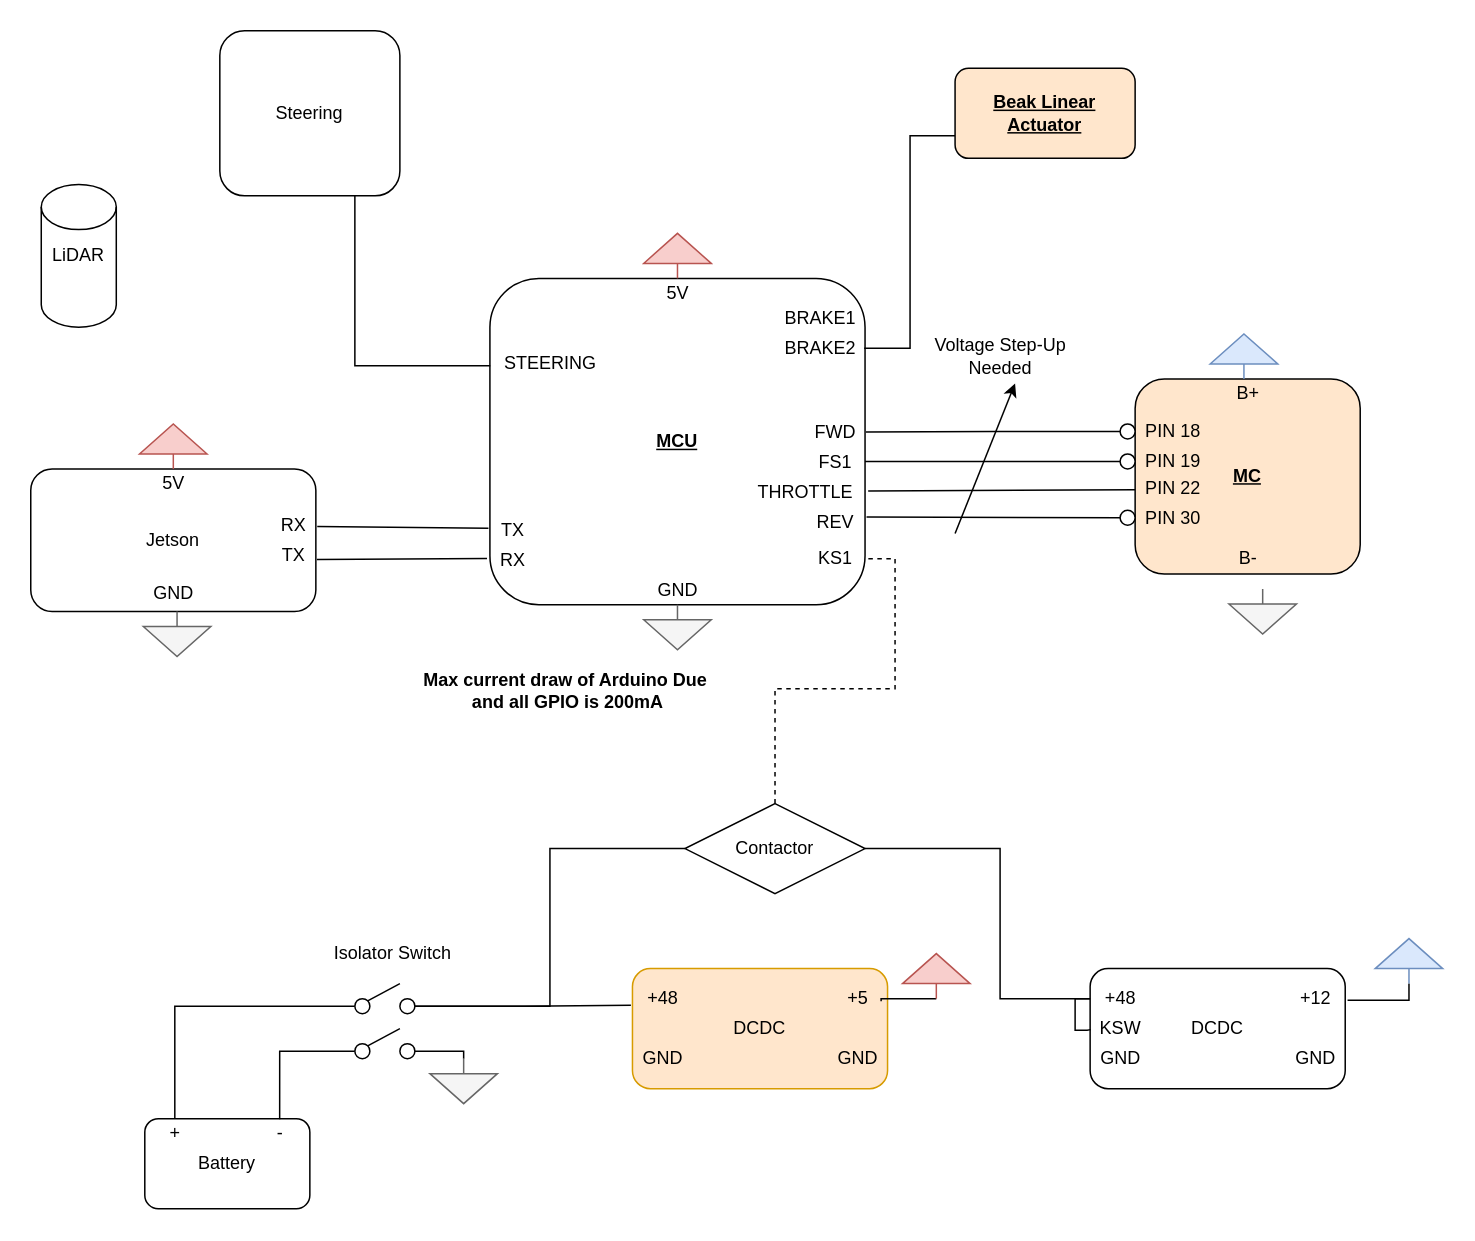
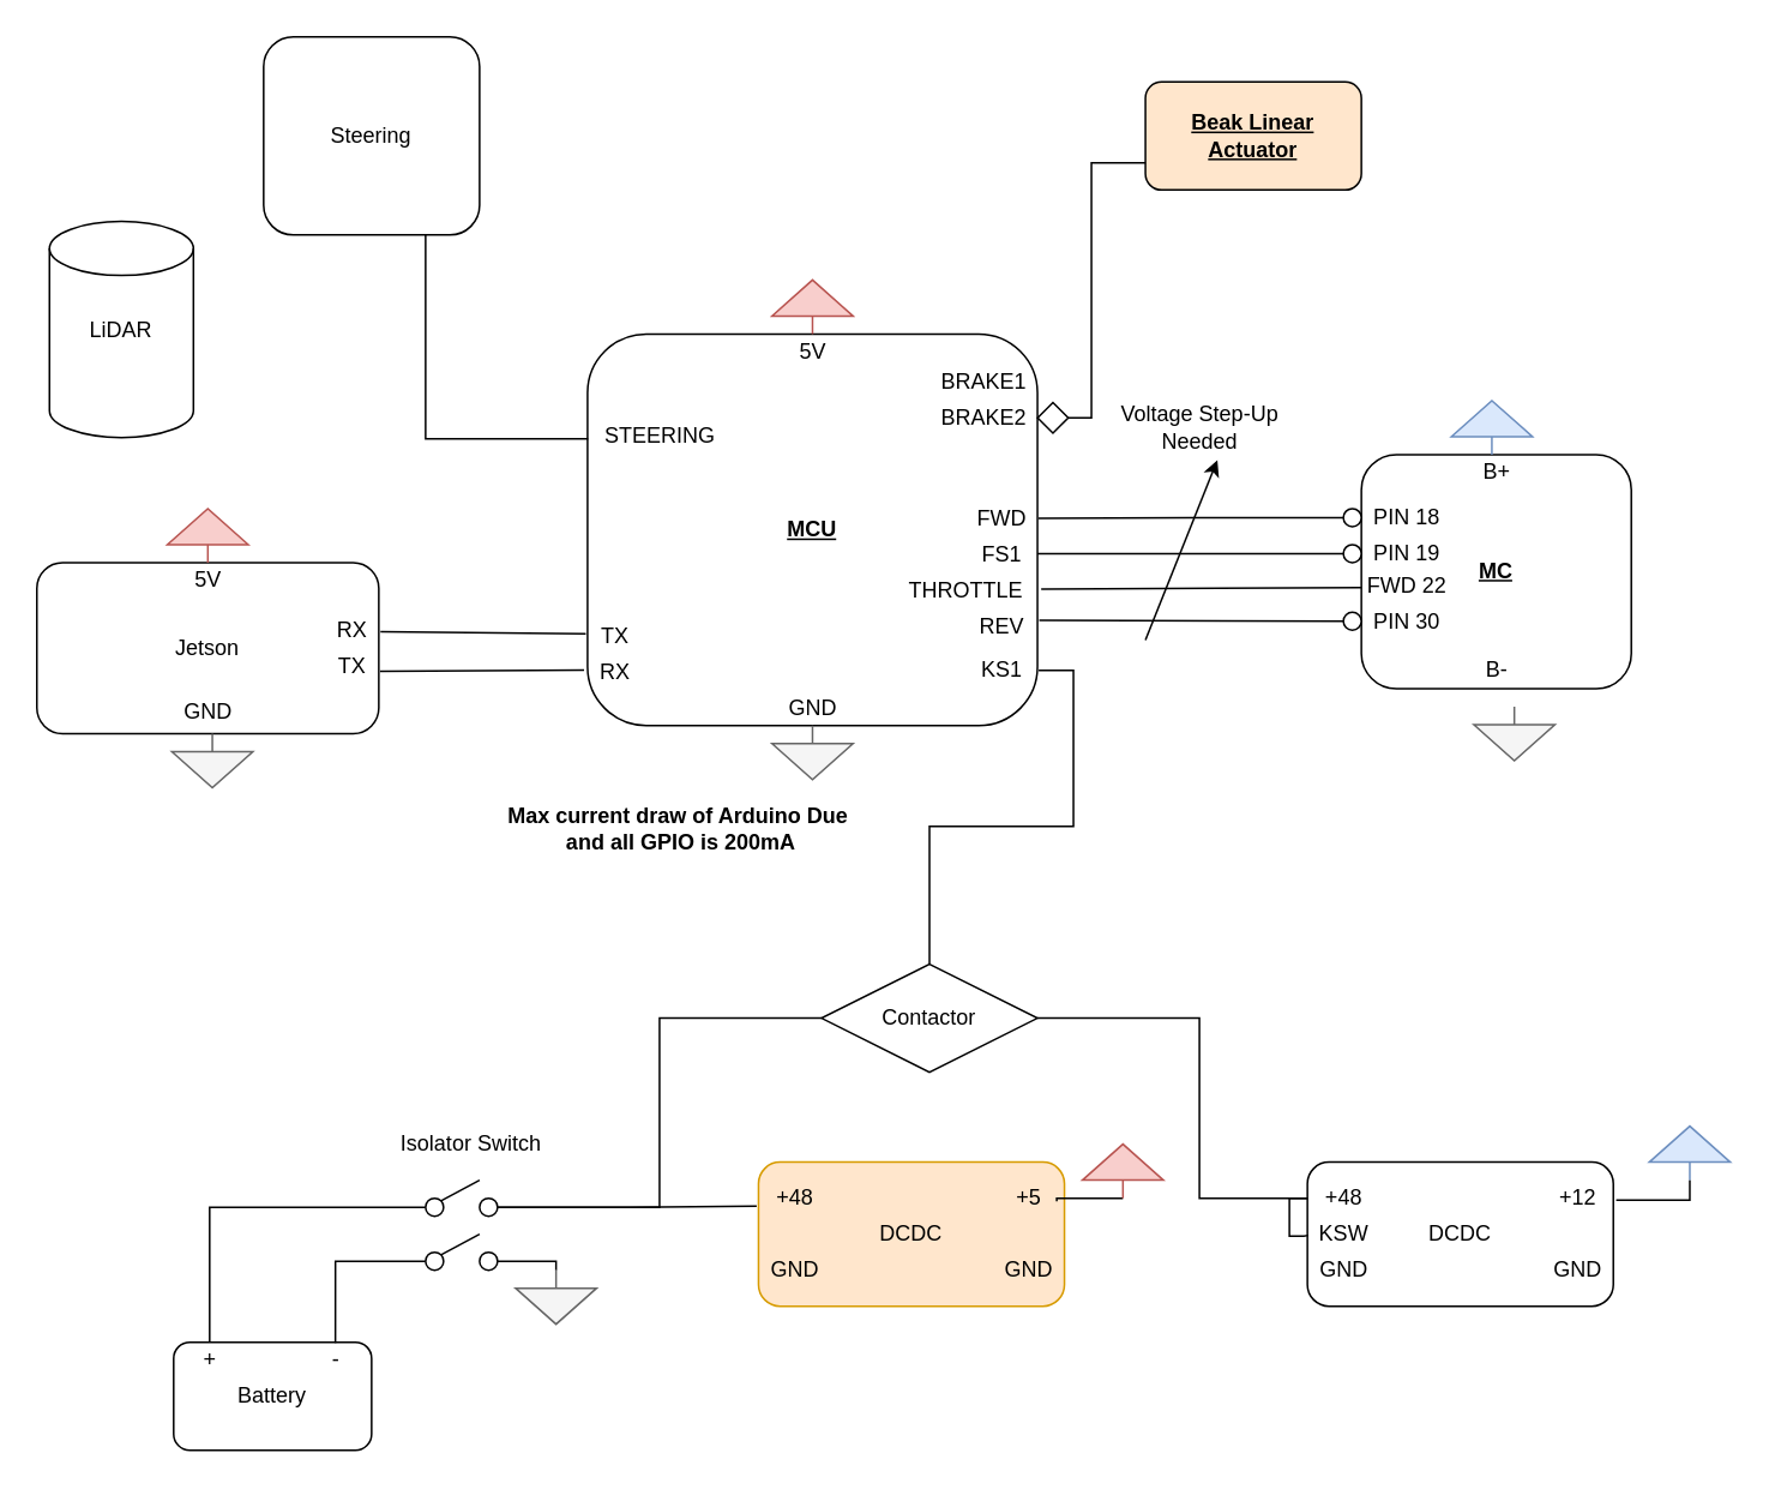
- <mxCell id="45" value="LiDAR" style="shape=cylinder2;whiteSpace=wrap;html=1;boundedLbl=1;backgroundOutline=1;size=15;" parent="1" vertex="1"><mxGeometry x="27" y="122.5" width="50" height="95" as="geometry" /></mxCell>
+ <mxCell id="45" value="LiDAR" style="shape=cylinder2;whiteSpace=wrap;html=1;boundedLbl=1;backgroundOutline=1;size=15;" parent="1" vertex="1"><mxGeometry x="27" y="122.5" width="80" height="120" as="geometry" /></mxCell>
- <mxCell id="80" style="edgeStyle=orthogonalEdgeStyle;rounded=0;orthogonalLoop=1;jettySize=auto;html=1;exitX=0;exitY=0.75;exitDx=0;exitDy=0;entryX=0.99;entryY=0.48;entryDx=0;entryDy=0;entryPerimeter=0;endArrow=none;endFill=0;endSize=16;" parent="1" source="81" target="39" edge="1"><mxGeometry relative="1" as="geometry"><Array as="points"><mxPoint x="606" y="90" /><mxPoint x="606" y="232" /></Array></mxGeometry></mxCell>
+ <mxCell id="80" style="edgeStyle=orthogonalEdgeStyle;rounded=0;orthogonalLoop=1;jettySize=auto;html=1;exitX=0;exitY=0.75;exitDx=0;exitDy=0;entryX=0.99;entryY=0.48;entryDx=0;entryDy=0;entryPerimeter=0;endArrow=diamond;endFill=0;endSize=16;" parent="1" source="81" target="39" edge="1"><mxGeometry relative="1" as="geometry"><Array as="points"><mxPoint x="606" y="90" /><mxPoint x="606" y="232" /></Array></mxGeometry></mxCell>
- <mxCell id="17" value="&lt;b&gt;&lt;u&gt;MC&lt;/u&gt;&lt;/b&gt;" style="rounded=1;whiteSpace=wrap;html=1;fillColor=#ffe6cc;" parent="1" vertex="1"><mxGeometry x="756" y="252" width="150" height="130" as="geometry" /></mxCell>
+ <mxCell id="17" value="&lt;b&gt;&lt;u&gt;MC&lt;/u&gt;&lt;/b&gt;" style="rounded=1;whiteSpace=wrap;html=1;" parent="1" vertex="1"><mxGeometry x="756" y="252" width="150" height="130" as="geometry" /></mxCell>
- <mxCell id="20" value="PIN 22" style="text;html=1;align=center;verticalAlign=middle;resizable=0;points=[];autosize=1;" parent="1" vertex="1"><mxGeometry x="756.01" y="314.5" width="50" height="20" as="geometry" /></mxCell>
+ <mxCell id="20" value="FWD 22" style="text;html=1;align=center;verticalAlign=middle;resizable=0;points=[];autosize=1;" parent="1" vertex="1"><mxGeometry x="756.01" y="314.5" width="50" height="20" as="geometry" /></mxCell>
- <mxCell id="63" style="edgeStyle=orthogonalEdgeStyle;rounded=0;orthogonalLoop=1;jettySize=auto;html=1;exitX=0.5;exitY=0;exitDx=0;exitDy=0;entryX=1.017;entryY=0.492;entryDx=0;entryDy=0;entryPerimeter=0;endArrow=none;endFill=0;endSize=16;dashed=1;" parent="1" source="64" target="34" edge="1"><mxGeometry relative="1" as="geometry" /></mxCell>
+ <mxCell id="63" style="edgeStyle=orthogonalEdgeStyle;rounded=0;orthogonalLoop=1;jettySize=auto;html=1;exitX=0.5;exitY=0;exitDx=0;exitDy=0;entryX=1.017;entryY=0.492;entryDx=0;entryDy=0;entryPerimeter=0;endArrow=none;endFill=0;endSize=16;" parent="1" source="64" target="34" edge="1"><mxGeometry relative="1" as="geometry" /></mxCell>
